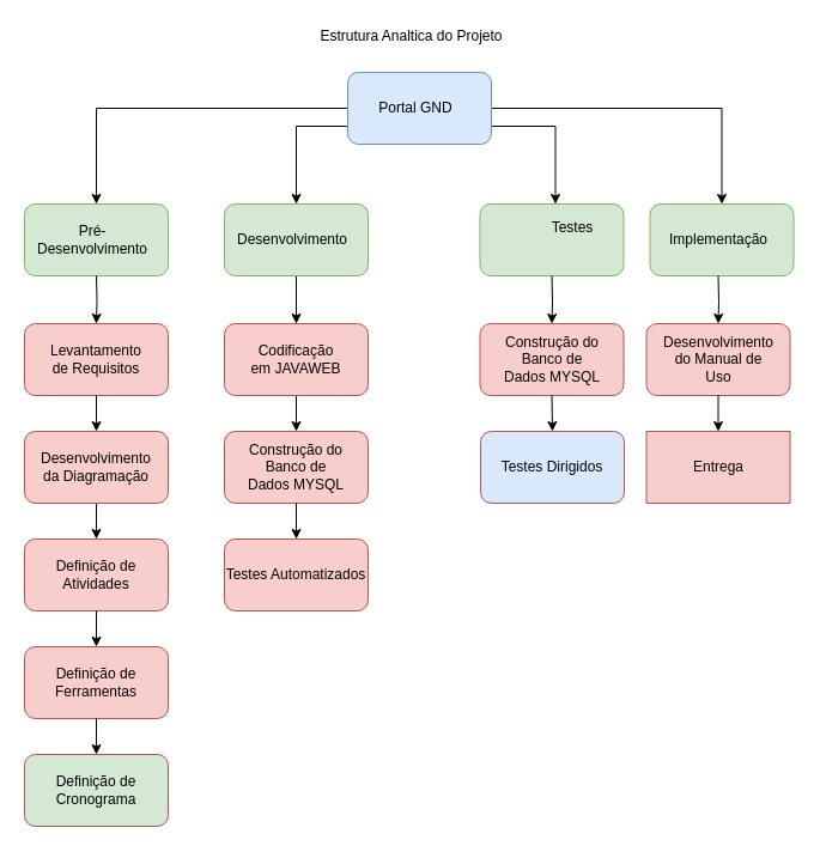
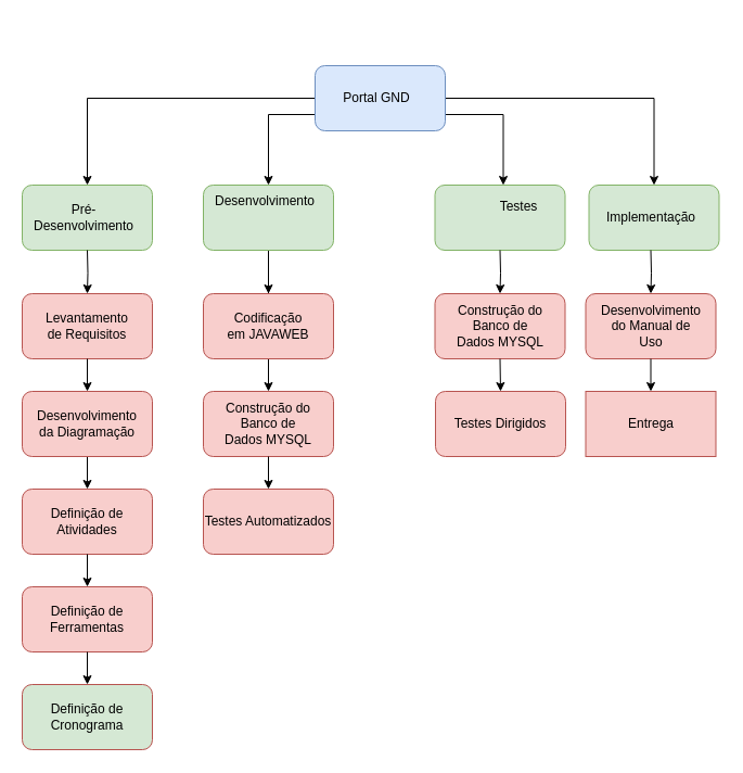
- <mxCell id="49" value="Estrutura Analtica do Projeto" style="text;html=1;resizable=0;points=[];autosize=1;align=center;verticalAlign=top;spacingTop=-4;" vertex="1" parent="1"><mxGeometry x="258" y="20" width="170" height="20" as="geometry" /></mxCell>
- <mxCell id="14" value="Desenvolvimento" style="text;html=1;strokeColor=none;fillColor=none;align=center;verticalAlign=middle;whiteSpace=wrap;rounded=0;" vertex="1" parent="1"><mxGeometry x="204" y="190" width="80" height="20" as="geometry" /></mxCell>
+ <mxCell id="14" value="Desenvolvimento" style="text;html=1;strokeColor=none;fillColor=none;align=center;verticalAlign=middle;whiteSpace=wrap;rounded=0;" vertex="1" parent="1"><mxGeometry x="204" y="175" width="80" height="20" as="geometry" /></mxCell>
- <mxCell id="41" value="Testes Dirigidos" style="rounded=1;whiteSpace=wrap;html=1;fillColor=#dae8fc;strokeColor=#b85450;" vertex="1" parent="1"><mxGeometry x="401" y="360" width="120" height="60" as="geometry" /></mxCell>
+ <mxCell id="41" value="Testes Dirigidos" style="rounded=1;whiteSpace=wrap;html=1;fillColor=#f8cecc;strokeColor=#b85450;" vertex="1" parent="1"><mxGeometry x="401" y="360" width="120" height="60" as="geometry" /></mxCell>
